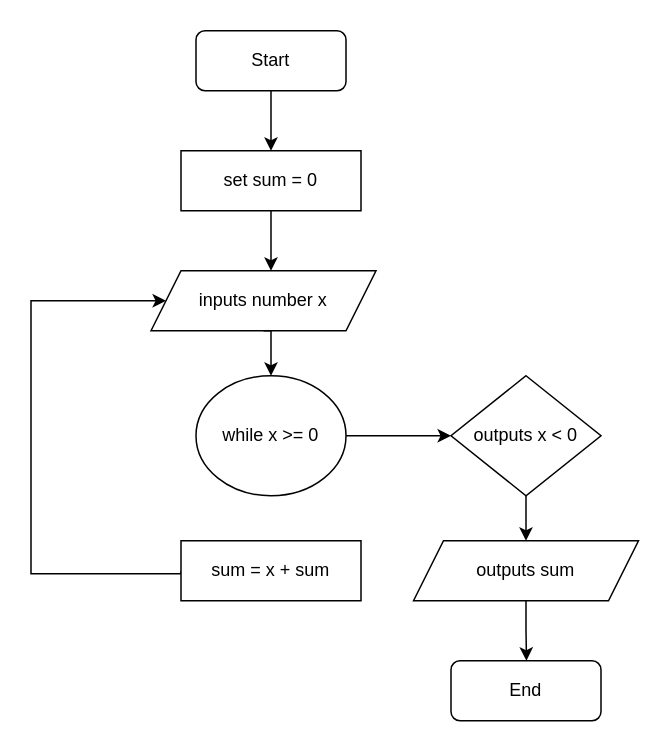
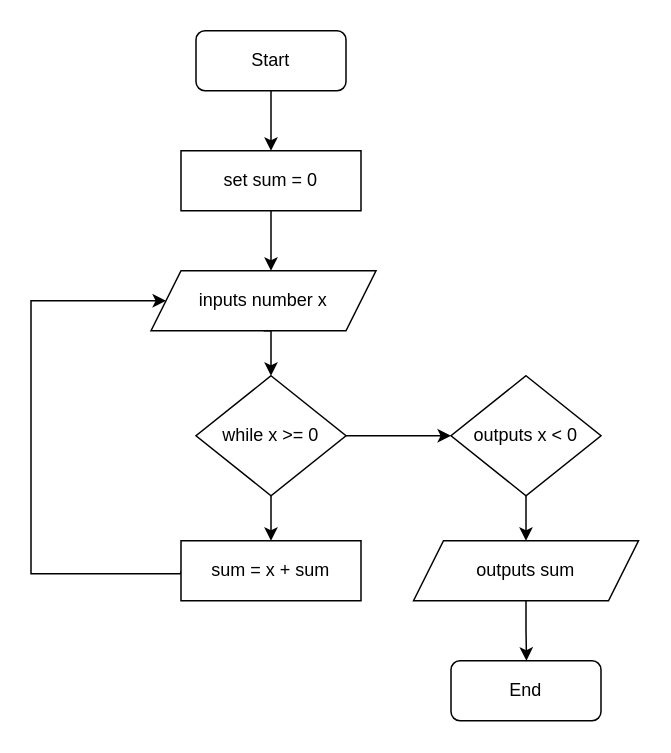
- <mxCell id="10" value="while x &amp;gt;= 0" style="ellipse;whiteSpace=wrap;html=1;" parent="1" vertex="1"><mxGeometry x="130" y="250" width="100" height="80" as="geometry" /></mxCell>
+ <mxCell id="10" value="while x &amp;gt;= 0" style="rhombus;whiteSpace=wrap;html=1;" parent="1" vertex="1"><mxGeometry x="130" y="250" width="100" height="80" as="geometry" /></mxCell>
+ <mxCell id="8" style="edgeStyle=orthogonalEdgeStyle;rounded=0;orthogonalLoop=1;jettySize=auto;html=1;exitX=0.5;exitY=1;exitDx=0;exitDy=0;entryX=0.5;entryY=0;entryDx=0;entryDy=0;" parent="1" source="10" target="12" edge="1"><mxGeometry relative="1" as="geometry" /></mxCell>
